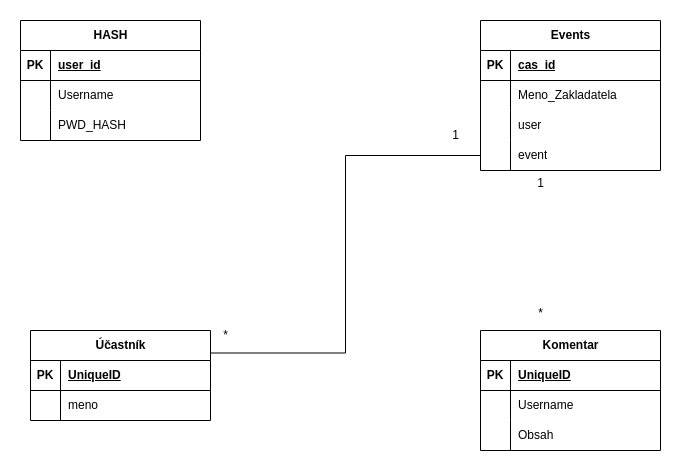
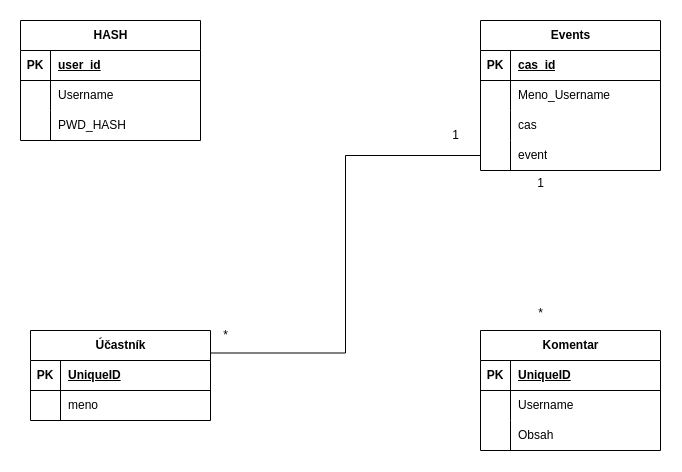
- <mxCell id="18" value="Meno_Zakladatela" style="shape=partialRectangle;connectable=0;fillColor=none;top=0;left=0;bottom=0;right=0;align=left;spacingLeft=6;overflow=hidden;whiteSpace=wrap;html=1;" parent="16" vertex="1"><mxGeometry x="30" width="150" height="30" as="geometry"><mxRectangle width="150" height="30" as="alternateBounds" /></mxGeometry></mxCell>
+ <mxCell id="18" value="Meno_Username" style="shape=partialRectangle;connectable=0;fillColor=none;top=0;left=0;bottom=0;right=0;align=left;spacingLeft=6;overflow=hidden;whiteSpace=wrap;html=1;" parent="16" vertex="1"><mxGeometry x="30" width="150" height="30" as="geometry"><mxRectangle width="150" height="30" as="alternateBounds" /></mxGeometry></mxCell>
- <mxCell id="21" value="user" style="shape=partialRectangle;connectable=0;fillColor=none;top=0;left=0;bottom=0;right=0;align=left;spacingLeft=6;overflow=hidden;whiteSpace=wrap;html=1;" parent="19" vertex="1"><mxGeometry x="30" width="150" height="30" as="geometry"><mxRectangle width="150" height="30" as="alternateBounds" /></mxGeometry></mxCell>
+ <mxCell id="21" value="cas" style="shape=partialRectangle;connectable=0;fillColor=none;top=0;left=0;bottom=0;right=0;align=left;spacingLeft=6;overflow=hidden;whiteSpace=wrap;html=1;" parent="19" vertex="1"><mxGeometry x="30" width="150" height="30" as="geometry"><mxRectangle width="150" height="30" as="alternateBounds" /></mxGeometry></mxCell>
